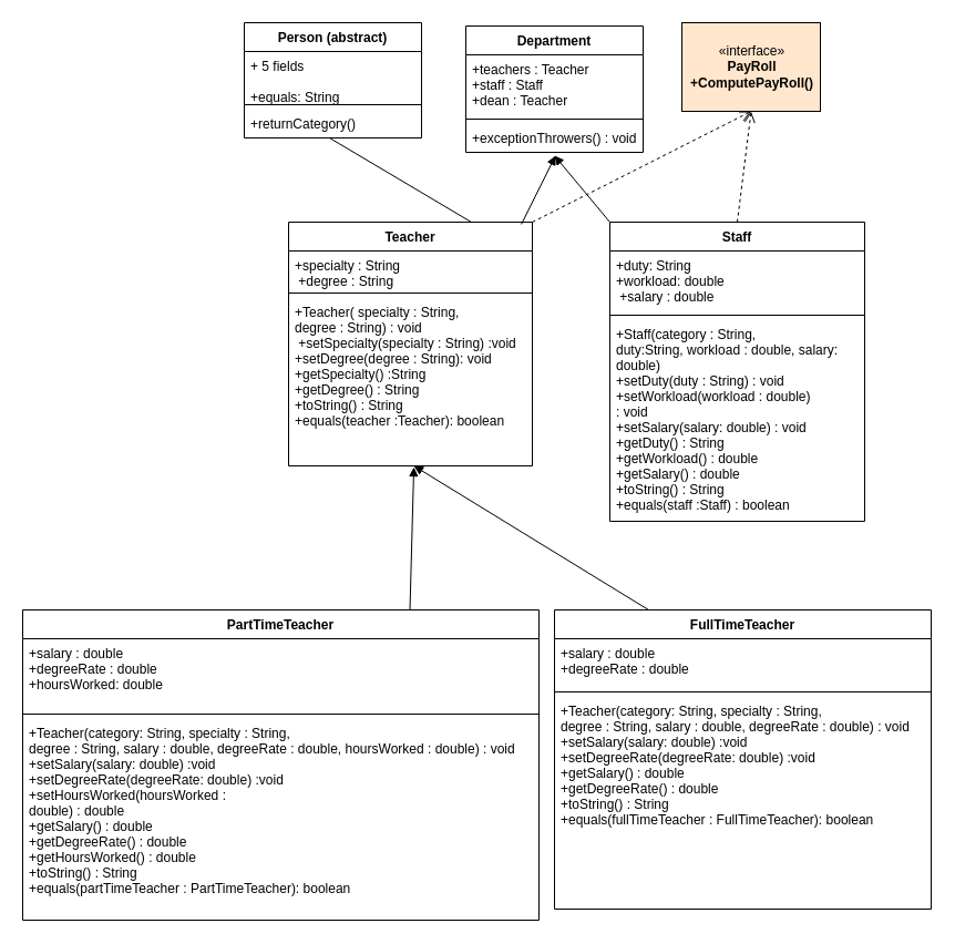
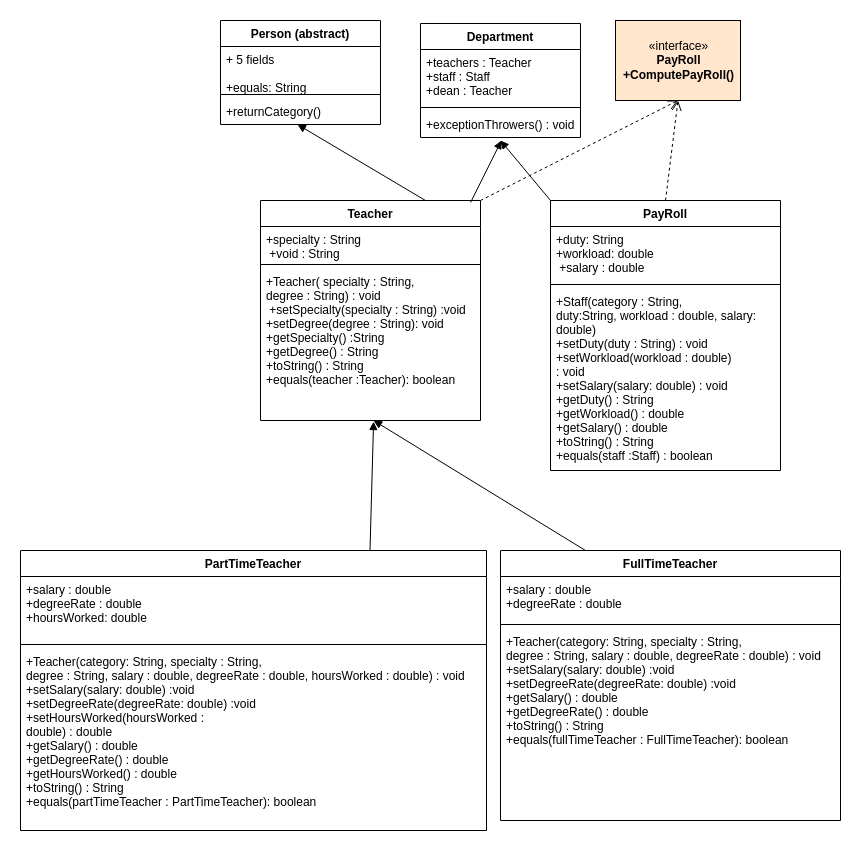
- <mxCell id="25" value="" style="html=1;verticalAlign=bottom;endArrow=none;rounded=0;entryX=0.481;entryY=1;entryDx=0;entryDy=0;entryPerimeter=0;exitX=0.75;exitY=0;exitDx=0;exitDy=0;" edge="1" parent="1" source="6" target="5"><mxGeometry width="80" relative="1" as="geometry"><mxPoint x="360" y="160" as="sourcePoint" /><mxPoint x="440" y="160" as="targetPoint" /></mxGeometry></mxCell>
+ <mxCell id="25" value="" style="html=1;verticalAlign=bottom;endArrow=block;rounded=0;entryX=0.481;entryY=1;entryDx=0;entryDy=0;entryPerimeter=0;exitX=0.75;exitY=0;exitDx=0;exitDy=0;" edge="1" parent="1" source="6" target="5"><mxGeometry width="80" relative="1" as="geometry"><mxPoint x="360" y="160" as="sourcePoint" /><mxPoint x="440" y="160" as="targetPoint" /></mxGeometry></mxCell>
- <mxCell id="18" value="Staff" style="swimlane;fontStyle=1;align=center;verticalAlign=top;childLayout=stackLayout;horizontal=1;startSize=26;horizontalStack=0;resizeParent=1;resizeParentMax=0;resizeLast=0;collapsible=1;marginBottom=0;" vertex="1" parent="1"><mxGeometry x="550" y="200" width="230" height="270" as="geometry" /></mxCell>
+ <mxCell id="18" value="PayRoll" style="swimlane;fontStyle=1;align=center;verticalAlign=top;childLayout=stackLayout;horizontal=1;startSize=26;horizontalStack=0;resizeParent=1;resizeParentMax=0;resizeLast=0;collapsible=1;marginBottom=0;" vertex="1" parent="1"><mxGeometry x="550" y="200" width="230" height="270" as="geometry" /></mxCell>
- <mxCell id="7" value="+specialty : String&#10; +degree : String" style="text;strokeColor=none;fillColor=none;align=left;verticalAlign=top;spacingLeft=4;spacingRight=4;overflow=hidden;rotatable=0;points=[[0,0.5],[1,0.5]];portConstraint=eastwest;" vertex="1" parent="6"><mxGeometry y="26" width="220" height="34" as="geometry" /></mxCell>
+ <mxCell id="7" value="+specialty : String&#10; +void : String" style="text;strokeColor=none;fillColor=none;align=left;verticalAlign=top;spacingLeft=4;spacingRight=4;overflow=hidden;rotatable=0;points=[[0,0.5],[1,0.5]];portConstraint=eastwest;" vertex="1" parent="6"><mxGeometry y="26" width="220" height="34" as="geometry" /></mxCell>
